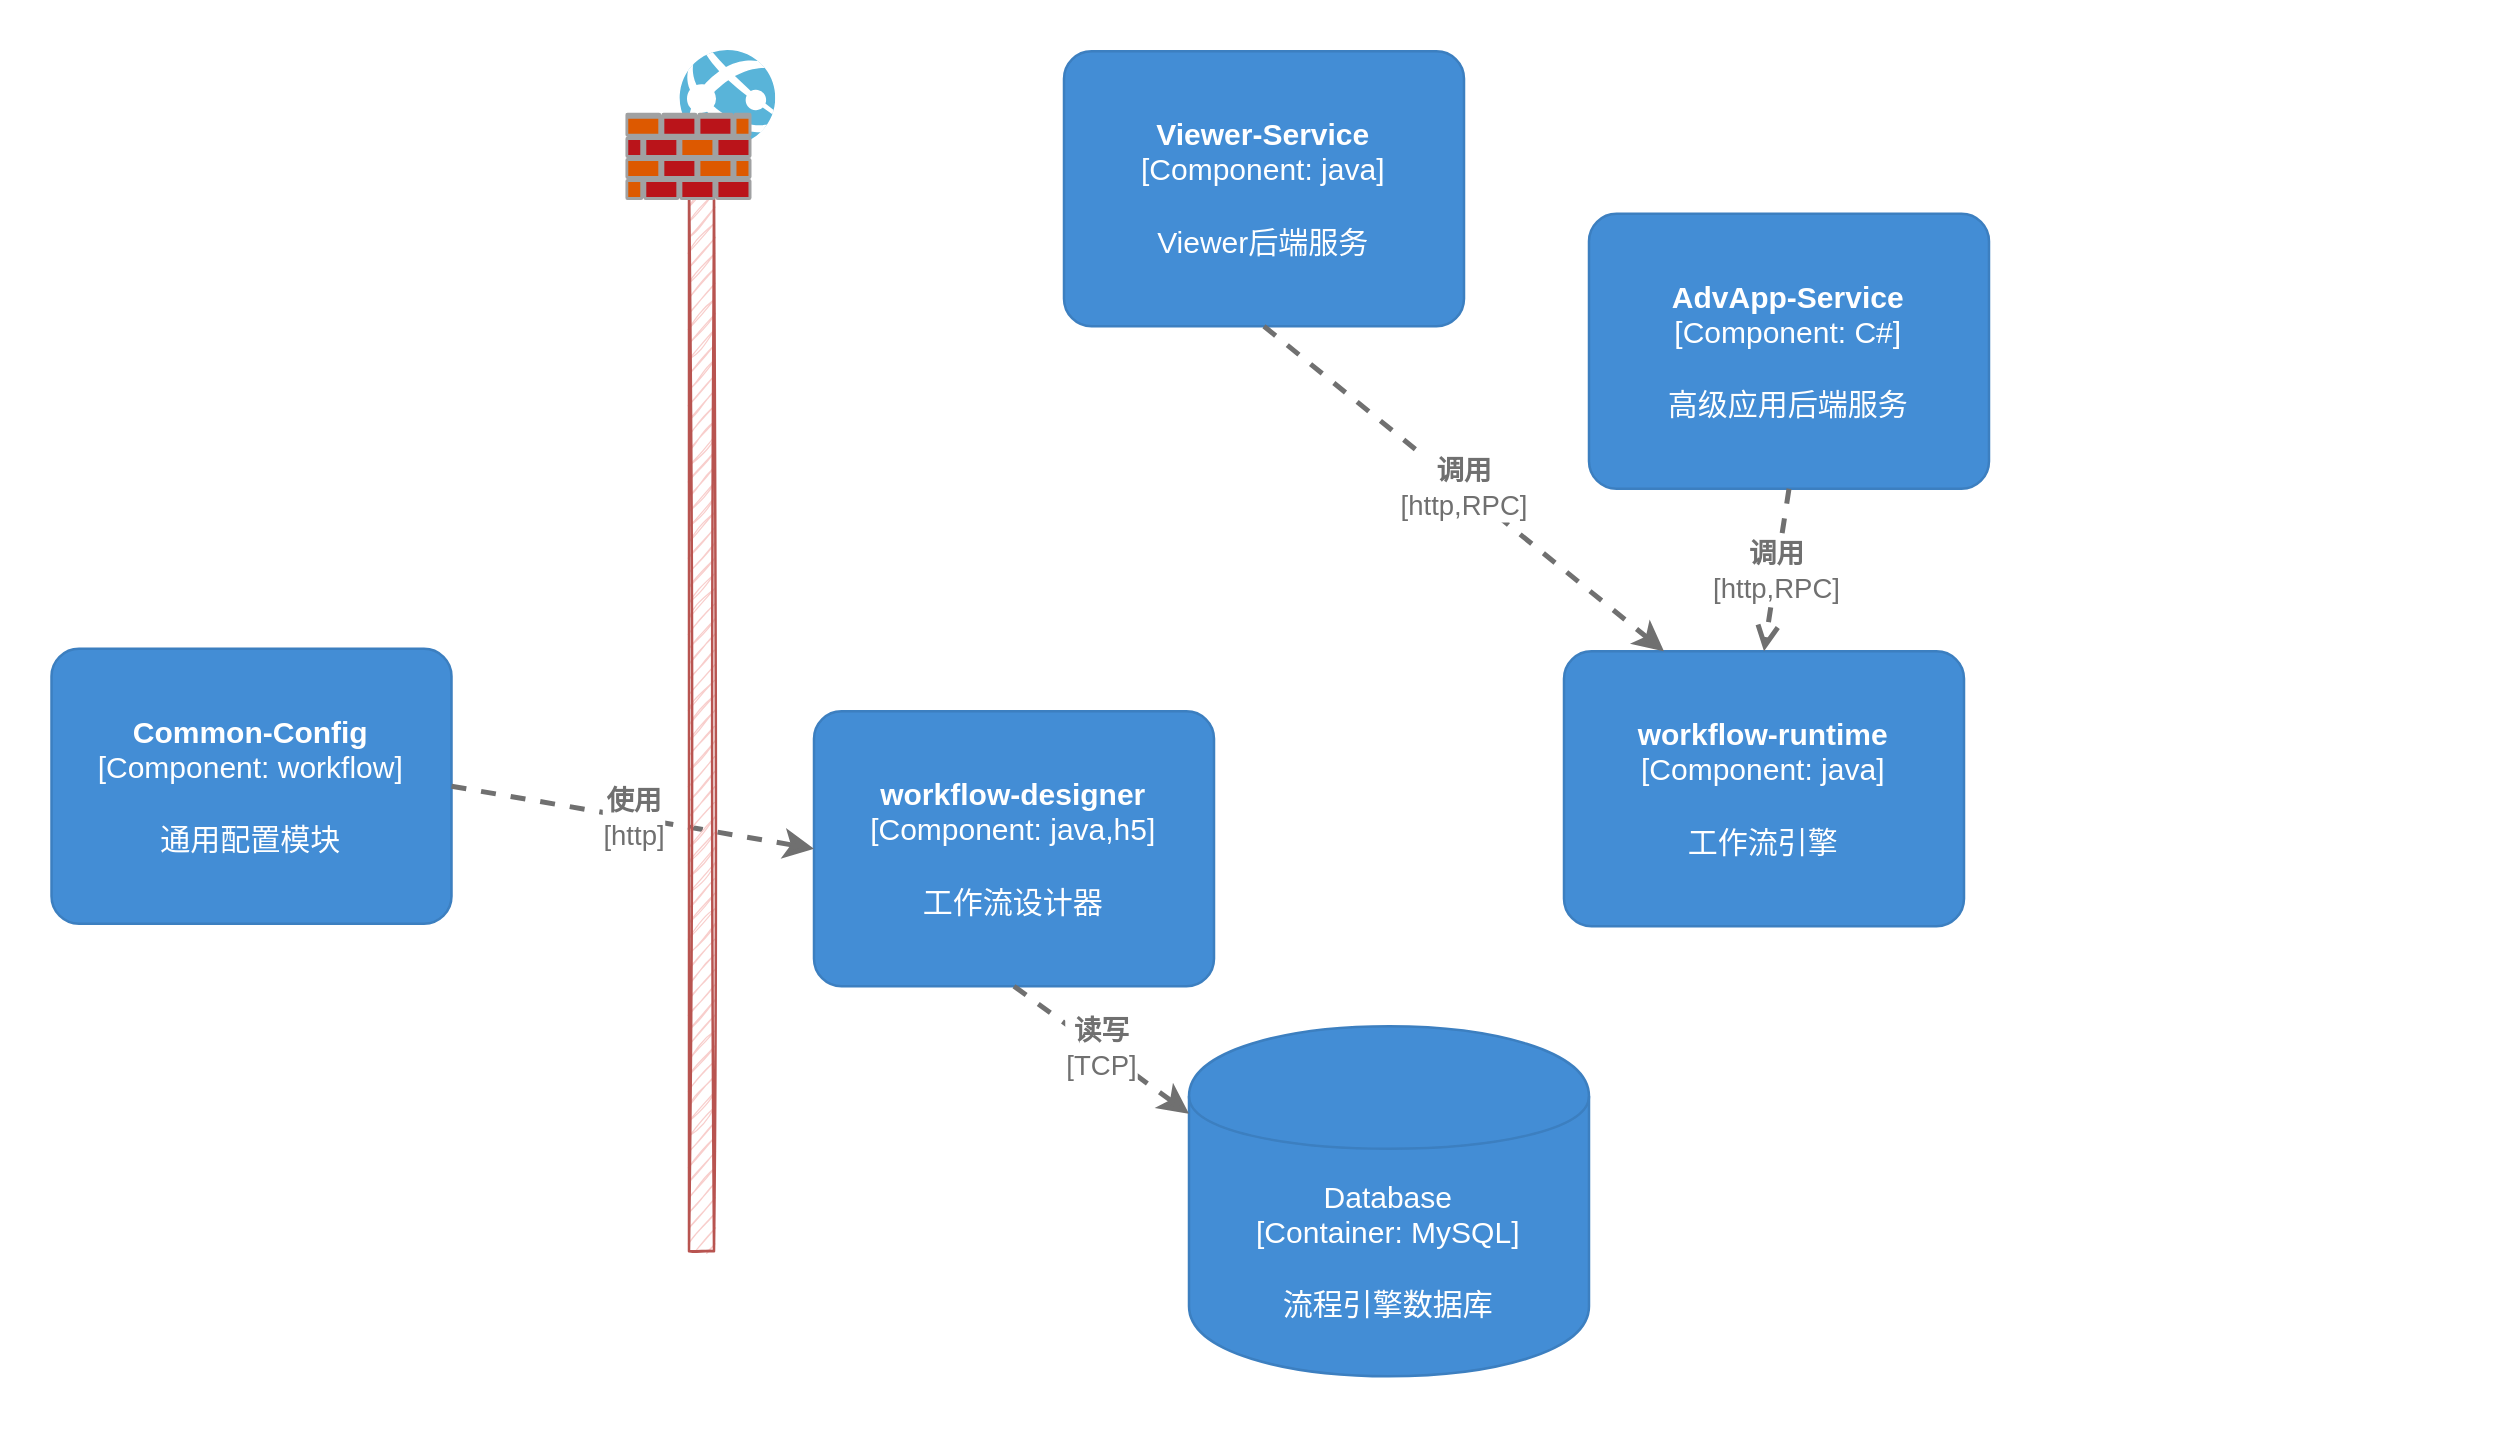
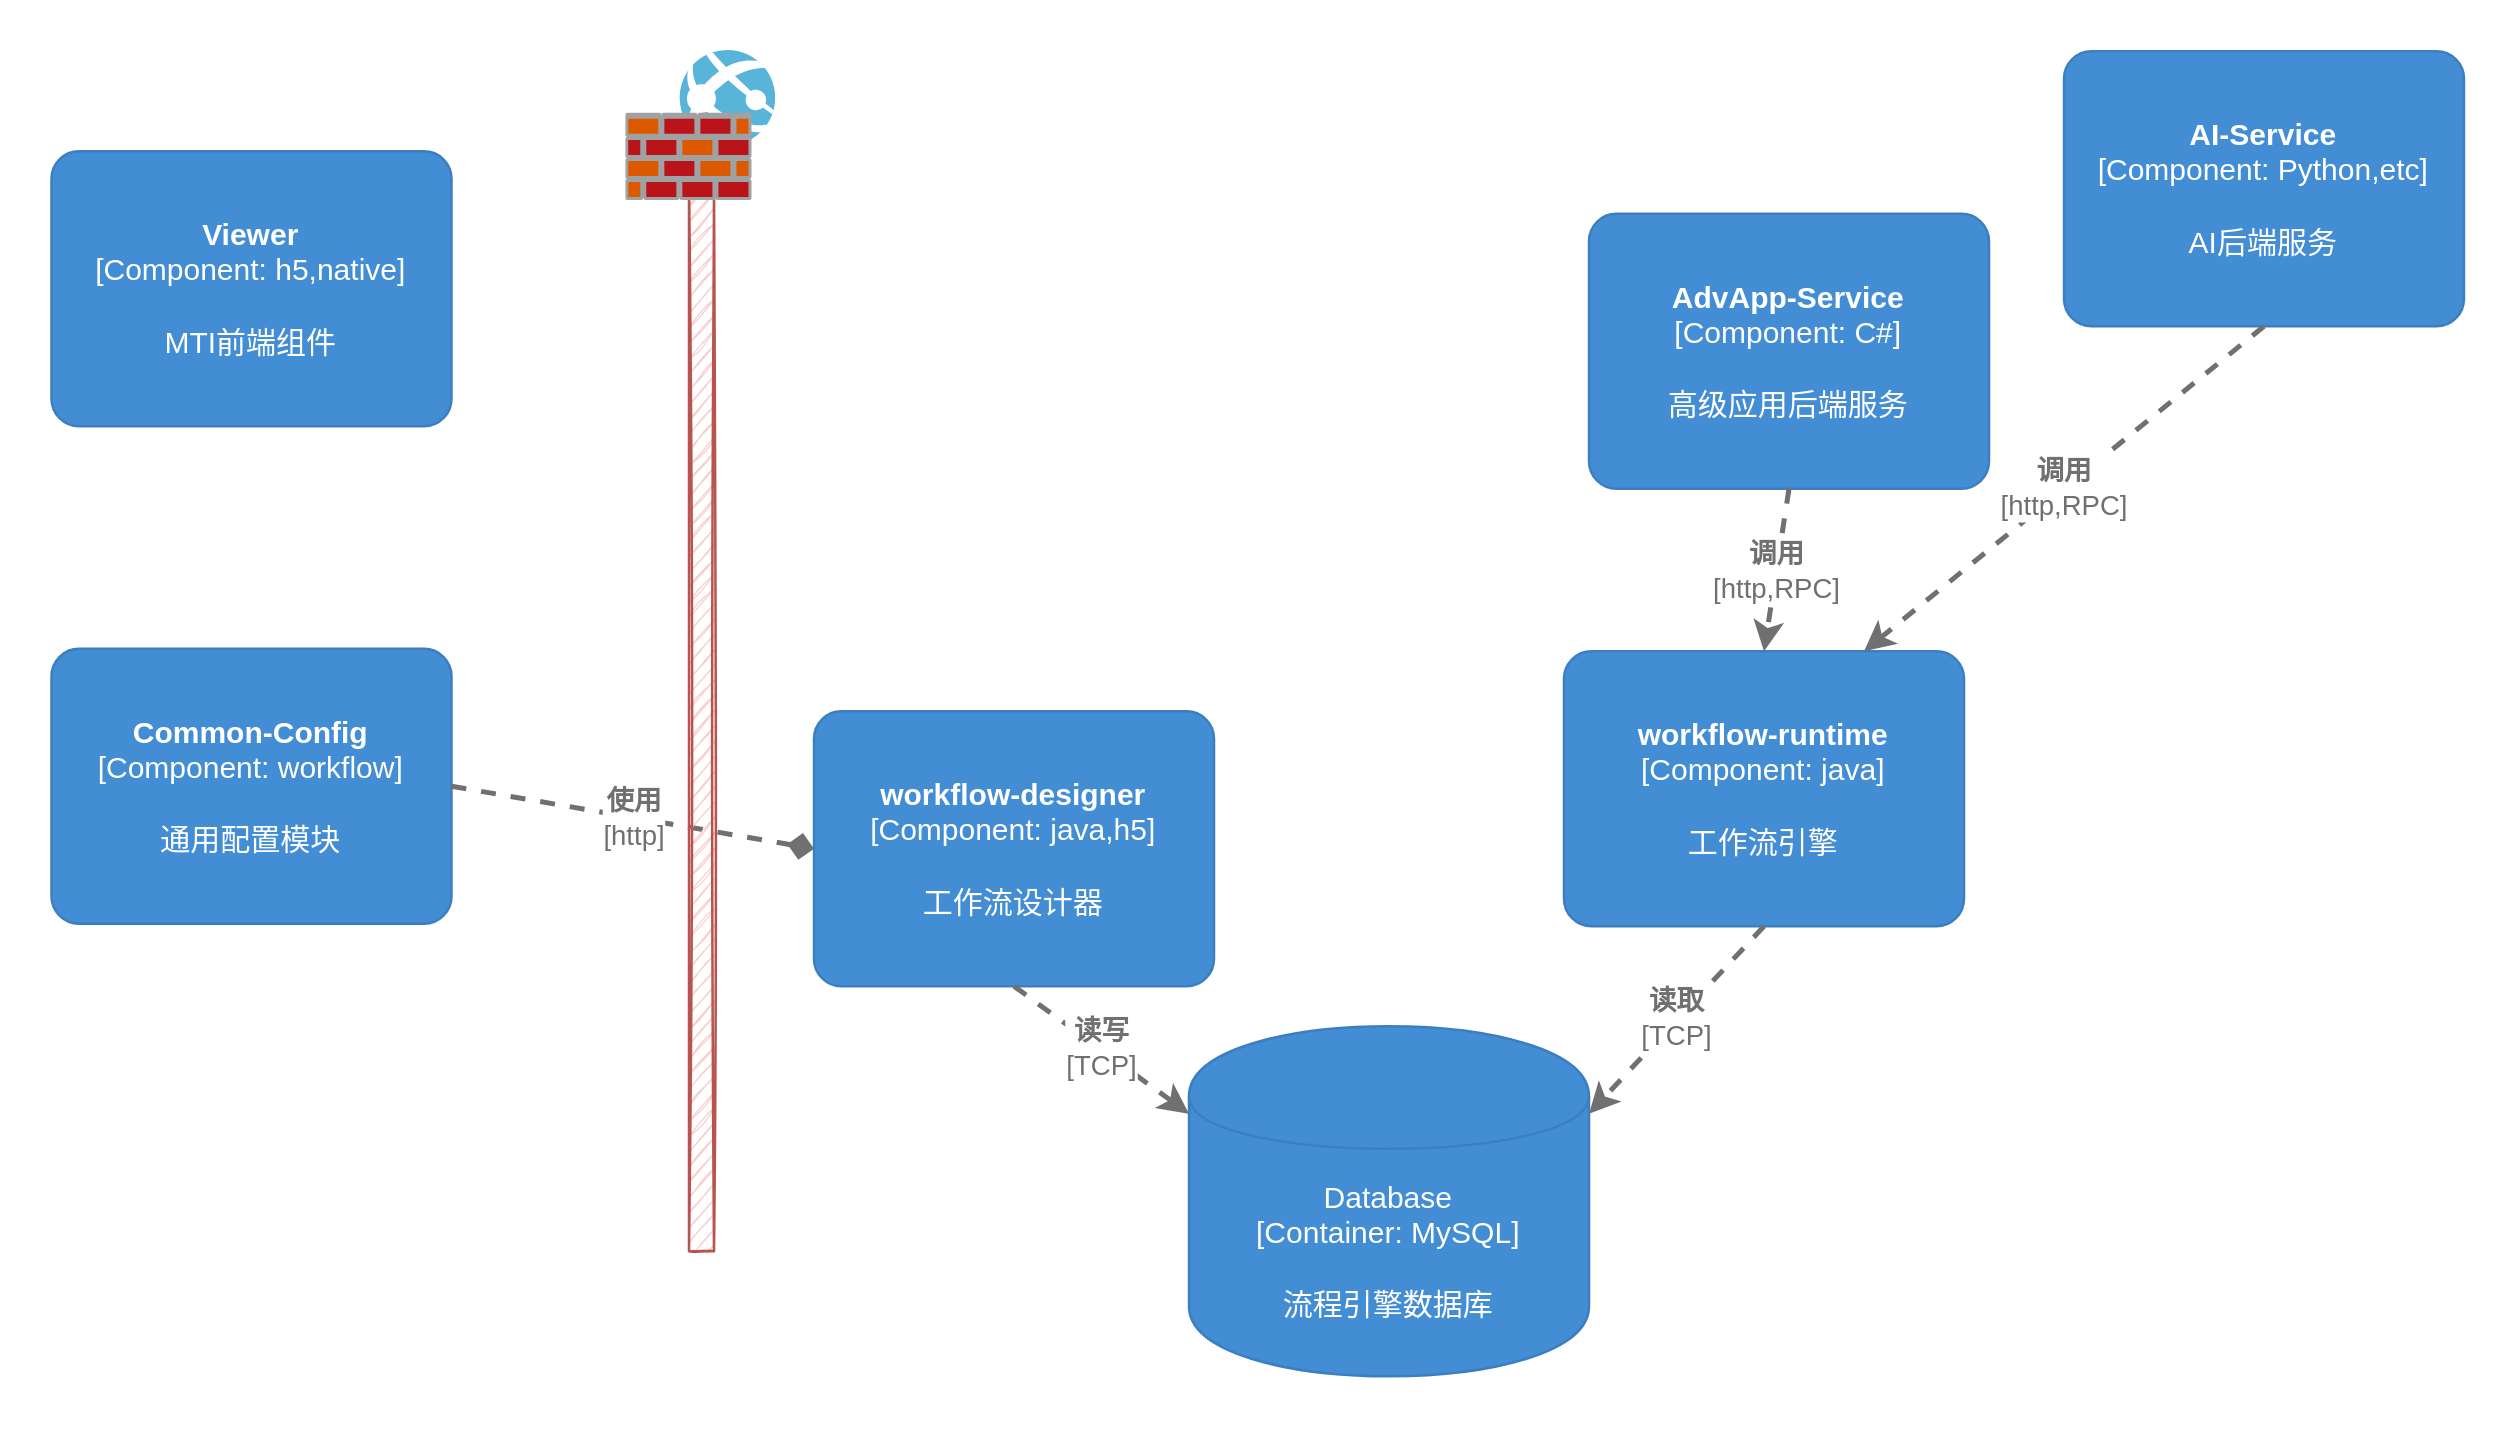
- <mxCell id="7" value="&lt;b&gt;Viewer-Service&lt;/b&gt;&lt;div&gt;[Component: java]&lt;/div&gt;&lt;br&gt;&lt;div&gt;Viewer后端服务&lt;/div&gt;" style="rounded=1;whiteSpace=wrap;html=1;labelBackgroundColor=none;fillColor=#438DD5;fontColor=#ffffff;align=center;arcSize=10;strokeColor=#3C7FC0;metaEdit=1;metaData={&quot;c4Type&quot;:{&quot;editable&quot;:false}};points=[[0.25,0,0],[0.5,0,0],[0.75,0,0],[1,0.25,0],[1,0.5,0],[1,0.75,0],[0.75,1,0],[0.5,1,0],[0.25,1,0],[0,0.75,0],[0,0.5,0],[0,0.25,0]];" vertex="1" parent="1"><mxGeometry x="425" y="20" width="160" height="110.0" as="geometry" /></mxCell>
+ <mxCell id="9" value="&lt;b&gt;AI-Service&lt;/b&gt;&lt;div&gt;[Component: Python,etc]&lt;/div&gt;&lt;br&gt;&lt;div&gt;AI后端服务&lt;/div&gt;" style="rounded=1;whiteSpace=wrap;html=1;labelBackgroundColor=none;fillColor=#438DD5;fontColor=#ffffff;align=center;arcSize=10;strokeColor=#3C7FC0;metaEdit=1;metaData={&quot;c4Type&quot;:{&quot;editable&quot;:false}};points=[[0.25,0,0],[0.5,0,0],[0.75,0,0],[1,0.25,0],[1,0.5,0],[1,0.75,0],[0.75,1,0],[0.5,1,0],[0.25,1,0],[0,0.75,0],[0,0.5,0],[0,0.25,0]];" vertex="1" parent="1"><mxGeometry x="825" y="20" width="160" height="110.0" as="geometry" /></mxCell>
+ <mxCell id="10" value="&lt;b&gt;Viewer&lt;/b&gt;&lt;div&gt;[Component: h5,native]&lt;/div&gt;&lt;br&gt;&lt;div&gt;MTI前端组件&lt;/div&gt;" style="rounded=1;whiteSpace=wrap;html=1;labelBackgroundColor=none;fillColor=#438DD5;fontColor=#ffffff;align=center;arcSize=10;strokeColor=#3C7FC0;metaEdit=1;metaData={&quot;c4Type&quot;:{&quot;editable&quot;:false}};points=[[0.25,0,0],[0.5,0,0],[0.75,0,0],[1,0.25,0],[1,0.5,0],[1,0.75,0],[0.75,1,0],[0.5,1,0],[0.25,1,0],[0,0.75,0],[0,0.5,0],[0,0.25,0]];" vertex="1" parent="1"><mxGeometry x="20" y="60" width="160" height="110.0" as="geometry" /></mxCell>
- <mxCell id="13" value="&lt;div style=&quot;text-align: left&quot;&gt;&lt;div style=&quot;text-align: center&quot;&gt;&lt;b&gt;调用&lt;/b&gt;&lt;/div&gt;&lt;div style=&quot;text-align: center&quot;&gt;[http,RPC]&lt;/div&gt;&lt;/div&gt;" style="edgeStyle=none;rounded=0;html=1;entryX=0.25;entryY=0;jettySize=auto;orthogonalLoop=1;strokeColor=#707070;strokeWidth=2;fontColor=#707070;jumpStyle=none;dashed=1;metaEdit=1;metaData={&quot;c4Type&quot;:{&quot;editable&quot;:false}};exitX=0.5;exitY=1;exitDx=0;exitDy=0;exitPerimeter=0;entryDx=0;entryDy=0;entryPerimeter=0;" edge="1" parent="1" source="7" target="3"><mxGeometry width="160" relative="1" as="geometry"><mxPoint x="775" y="220" as="sourcePoint" /><mxPoint x="935" y="220" as="targetPoint" /></mxGeometry></mxCell>
+ <mxCell id="15" value="&lt;div style=&quot;text-align: left&quot;&gt;&lt;div style=&quot;text-align: center&quot;&gt;&lt;b&gt;调用&lt;/b&gt;&lt;/div&gt;&lt;div style=&quot;text-align: center&quot;&gt;[http,RPC]&lt;/div&gt;&lt;/div&gt;" style="edgeStyle=none;rounded=0;html=1;entryX=0.75;entryY=0;jettySize=auto;orthogonalLoop=1;strokeColor=#707070;strokeWidth=2;fontColor=#707070;jumpStyle=none;dashed=1;metaEdit=1;metaData={&quot;c4Type&quot;:{&quot;editable&quot;:false}};exitX=0.5;exitY=1;exitDx=0;exitDy=0;exitPerimeter=0;entryDx=0;entryDy=0;entryPerimeter=0;" edge="1" parent="1" source="9" target="3"><mxGeometry width="160" relative="1" as="geometry"><mxPoint x="765" y="370" as="sourcePoint" /><mxPoint x="925" y="370" as="targetPoint" /></mxGeometry></mxCell>
- <mxCell id="14" value="&lt;div style=&quot;text-align: left&quot;&gt;&lt;div style=&quot;text-align: center&quot;&gt;&lt;b&gt;调用&lt;/b&gt;&lt;/div&gt;&lt;div style=&quot;text-align: center&quot;&gt;[http,RPC]&lt;/div&gt;&lt;/div&gt;" style="edgeStyle=none;rounded=0;html=1;entryX=0.5;entryY=0;jettySize=auto;orthogonalLoop=1;strokeColor=#707070;strokeWidth=2;fontColor=#707070;jumpStyle=none;dashed=1;metaEdit=1;metaData={&quot;c4Type&quot;:{&quot;editable&quot;:false}};exitX=0.5;exitY=1;exitDx=0;exitDy=0;exitPerimeter=0;entryDx=0;entryDy=0;entryPerimeter=0;endArrow=open;" edge="1" parent="1" source="8" target="3"><mxGeometry width="160" relative="1" as="geometry"><mxPoint x="835" y="320" as="sourcePoint" /><mxPoint x="995" y="320" as="targetPoint" /></mxGeometry></mxCell>
+ <mxCell id="14" value="&lt;div style=&quot;text-align: left&quot;&gt;&lt;div style=&quot;text-align: center&quot;&gt;&lt;b&gt;调用&lt;/b&gt;&lt;/div&gt;&lt;div style=&quot;text-align: center&quot;&gt;[http,RPC]&lt;/div&gt;&lt;/div&gt;" style="edgeStyle=none;rounded=0;html=1;entryX=0.5;entryY=0;jettySize=auto;orthogonalLoop=1;strokeColor=#707070;strokeWidth=2;fontColor=#707070;jumpStyle=none;dashed=1;metaEdit=1;metaData={&quot;c4Type&quot;:{&quot;editable&quot;:false}};exitX=0.5;exitY=1;exitDx=0;exitDy=0;exitPerimeter=0;entryDx=0;entryDy=0;entryPerimeter=0;" edge="1" parent="1" source="8" target="3"><mxGeometry width="160" relative="1" as="geometry"><mxPoint x="835" y="320" as="sourcePoint" /><mxPoint x="995" y="320" as="targetPoint" /></mxGeometry></mxCell>
- <mxCell id="12" value="&lt;div style=&quot;text-align: left&quot;&gt;&lt;div style=&quot;text-align: center&quot;&gt;&lt;b&gt;使用&lt;/b&gt;&lt;/div&gt;&lt;div style=&quot;text-align: center&quot;&gt;[http]&lt;/div&gt;&lt;/div&gt;" style="edgeStyle=none;rounded=0;html=1;entryX=0;entryY=0.5;jettySize=auto;orthogonalLoop=1;strokeColor=#707070;strokeWidth=2;fontColor=#707070;jumpStyle=none;dashed=1;metaEdit=1;metaData={&quot;c4Type&quot;:{&quot;editable&quot;:false}};exitX=1;exitY=0.5;exitDx=0;exitDy=0;exitPerimeter=0;entryDx=0;entryDy=0;entryPerimeter=0;" edge="1" parent="1" source="11" target="2"><mxGeometry width="160" relative="1" as="geometry"><mxPoint x="50" y="500" as="sourcePoint" /><mxPoint x="210" y="500" as="targetPoint" /></mxGeometry></mxCell>
+ <mxCell id="12" value="&lt;div style=&quot;text-align: left&quot;&gt;&lt;div style=&quot;text-align: center&quot;&gt;&lt;b&gt;使用&lt;/b&gt;&lt;/div&gt;&lt;div style=&quot;text-align: center&quot;&gt;[http]&lt;/div&gt;&lt;/div&gt;" style="edgeStyle=none;rounded=0;html=1;entryX=0;entryY=0.5;jettySize=auto;orthogonalLoop=1;strokeColor=#707070;strokeWidth=2;fontColor=#707070;jumpStyle=none;dashed=1;metaEdit=1;metaData={&quot;c4Type&quot;:{&quot;editable&quot;:false}};exitX=1;exitY=0.5;exitDx=0;exitDy=0;exitPerimeter=0;entryDx=0;entryDy=0;entryPerimeter=0;endArrow=diamond;" edge="1" parent="1" source="11" target="2"><mxGeometry width="160" relative="1" as="geometry"><mxPoint x="50" y="500" as="sourcePoint" /><mxPoint x="210" y="500" as="targetPoint" /></mxGeometry></mxCell>
+ <mxCell id="5" value="&lt;div style=&quot;text-align: left&quot;&gt;&lt;div style=&quot;text-align: center&quot;&gt;&lt;b&gt;读取&lt;/b&gt;&lt;/div&gt;&lt;div style=&quot;text-align: center&quot;&gt;[TCP]&lt;/div&gt;&lt;/div&gt;" style="edgeStyle=none;rounded=0;html=1;entryX=1;entryY=0.25;jettySize=auto;orthogonalLoop=1;strokeColor=#707070;strokeWidth=2;fontColor=#707070;jumpStyle=none;dashed=1;metaEdit=1;metaData={&quot;c4Type&quot;:{&quot;editable&quot;:false}};exitX=0.5;exitY=1;exitDx=0;exitDy=0;exitPerimeter=0;entryDx=0;entryDy=0;entryPerimeter=0;" edge="1" parent="1" source="3" target="4"><mxGeometry width="160" relative="1" as="geometry"><mxPoint x="675" y="490" as="sourcePoint" /><mxPoint x="835" y="490" as="targetPoint" /></mxGeometry></mxCell>
